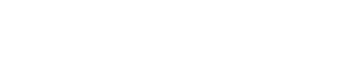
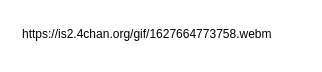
+ <mxCell id="2" value="https://is2.4chan.org/gif/1627664773758.webm" style="text;whiteSpace=wrap;html=1;" vertex="1" parent="1"><mxGeometry x="20" y="20" width="280" height="30" as="geometry" /></mxCell>
